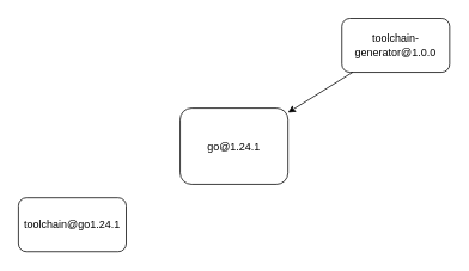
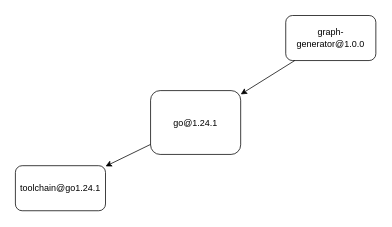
- <mxCell id="2" value="toolchain-generator@1.0.0" style="rounded=1;whiteSpace=wrap;html=1;" parent="1" vertex="1"><mxGeometry x="380" y="20" width="120" height="60" as="geometry" /></mxCell>
+ <mxCell id="2" value="graph-generator@1.0.0" style="rounded=1;whiteSpace=wrap;html=1;" parent="1" vertex="1"><mxGeometry x="380" y="20" width="120" height="60" as="geometry" /></mxCell>
+ <mxCell id="6" source="3" target="5" parent="1" edge="1"><mxGeometry relative="1" as="geometry" /></mxCell>
